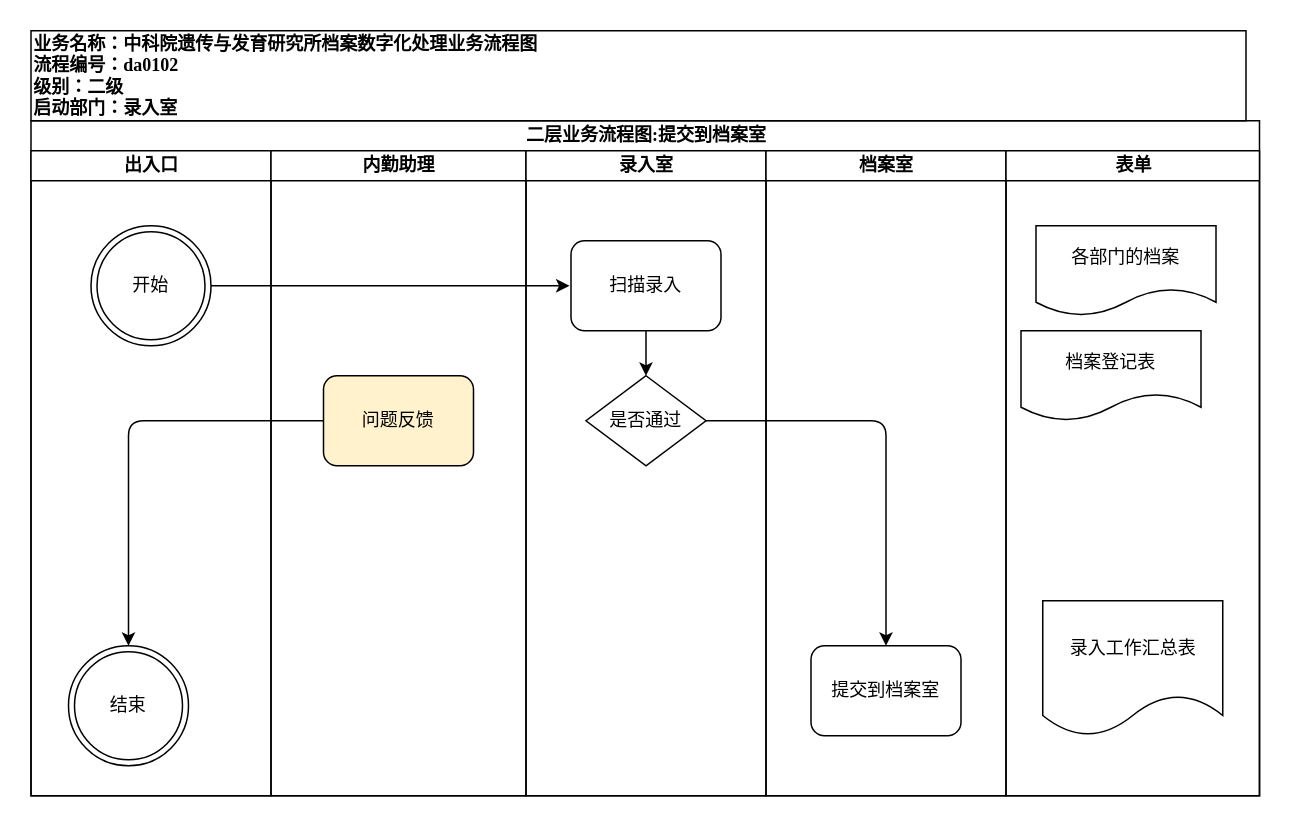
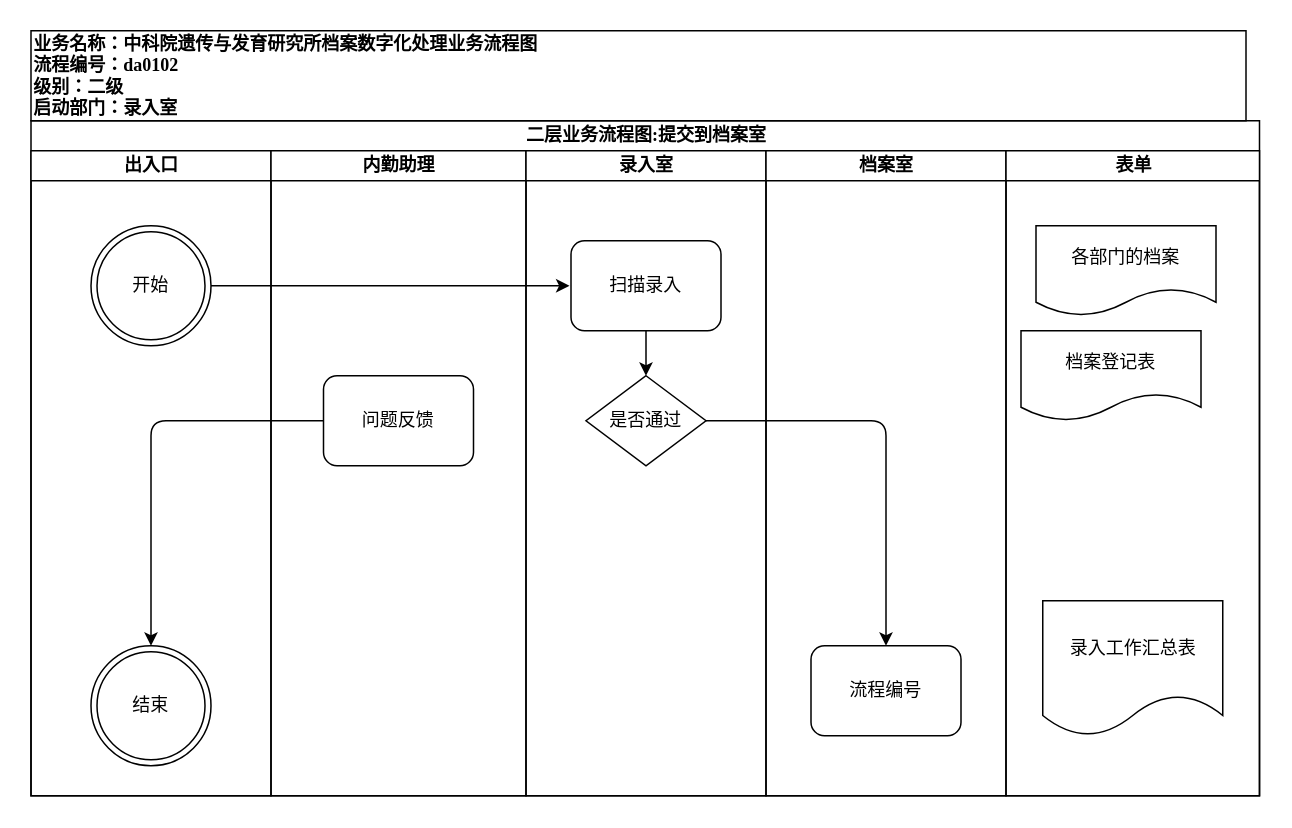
- <mxCell id="7" value="问题反馈" style="rounded=1;whiteSpace=wrap;html=1;shadow=0;labelBackgroundColor=none;strokeWidth=1;fontFamily=Verdana;fontSize=12;align=center;verticalAlign=middle;fillColor=#fff2cc;" parent="6" vertex="1"><mxGeometry x="35" y="150" width="100" height="60" as="geometry" /></mxCell>
+ <mxCell id="7" value="问题反馈" style="rounded=1;whiteSpace=wrap;html=1;shadow=0;labelBackgroundColor=none;strokeWidth=1;fontFamily=Verdana;fontSize=12;align=center;verticalAlign=middle;" parent="6" vertex="1"><mxGeometry x="35" y="150" width="100" height="60" as="geometry" /></mxCell>
- <mxCell id="13" value="提交到档案室" style="rounded=1;whiteSpace=wrap;html=1;shadow=0;labelBackgroundColor=none;strokeWidth=1;fontFamily=Verdana;fontSize=12;align=center;verticalAlign=middle;" parent="12" vertex="1"><mxGeometry x="30" y="330" width="100" height="60" as="geometry" /></mxCell>
+ <mxCell id="13" value="流程编号" style="rounded=1;whiteSpace=wrap;html=1;shadow=0;labelBackgroundColor=none;strokeWidth=1;fontFamily=Verdana;fontSize=12;align=center;verticalAlign=middle;" parent="12" vertex="1"><mxGeometry x="30" y="330" width="100" height="60" as="geometry" /></mxCell>
- <mxCell id="5" value="结束" style="ellipse;shape=doubleEllipse;whiteSpace=wrap;html=1;aspect=fixed;fontSize=12;verticalAlign=middle;" parent="3" vertex="1"><mxGeometry x="25" y="330" width="80" height="80" as="geometry" /></mxCell>
+ <mxCell id="5" value="结束" style="ellipse;shape=doubleEllipse;whiteSpace=wrap;html=1;aspect=fixed;fontSize=12;verticalAlign=middle;" parent="3" vertex="1"><mxGeometry x="40" y="330" width="80" height="80" as="geometry" /></mxCell>
